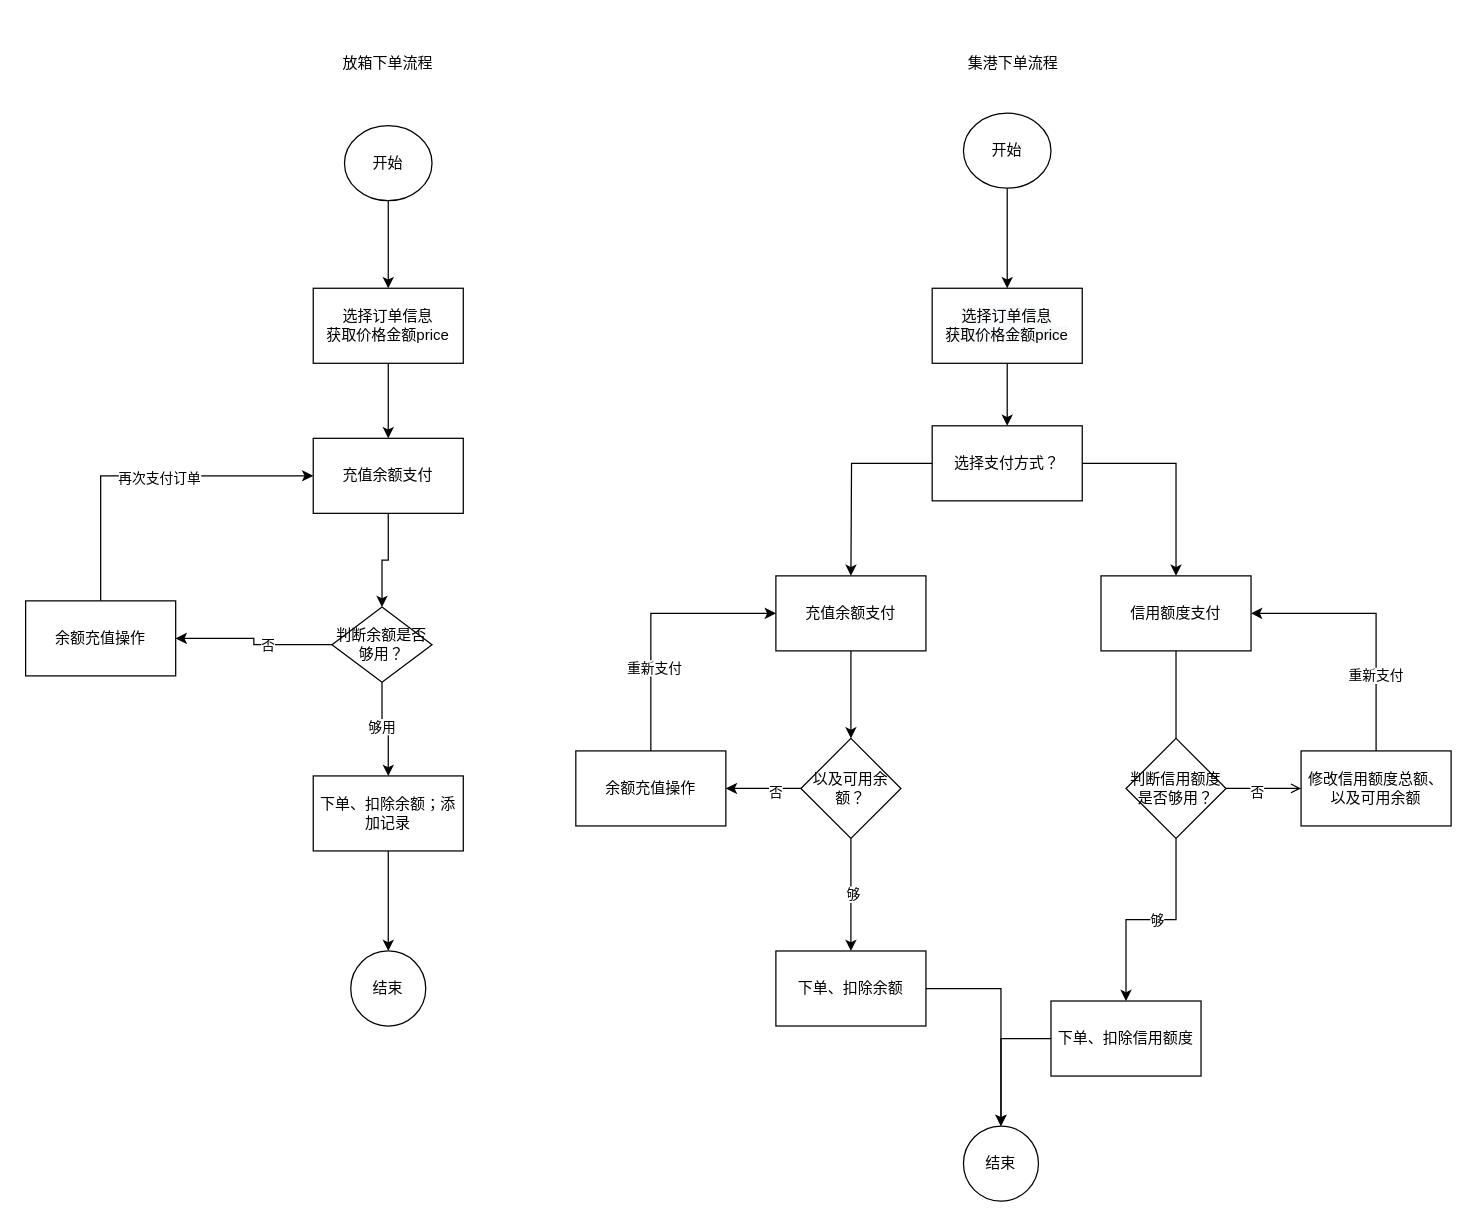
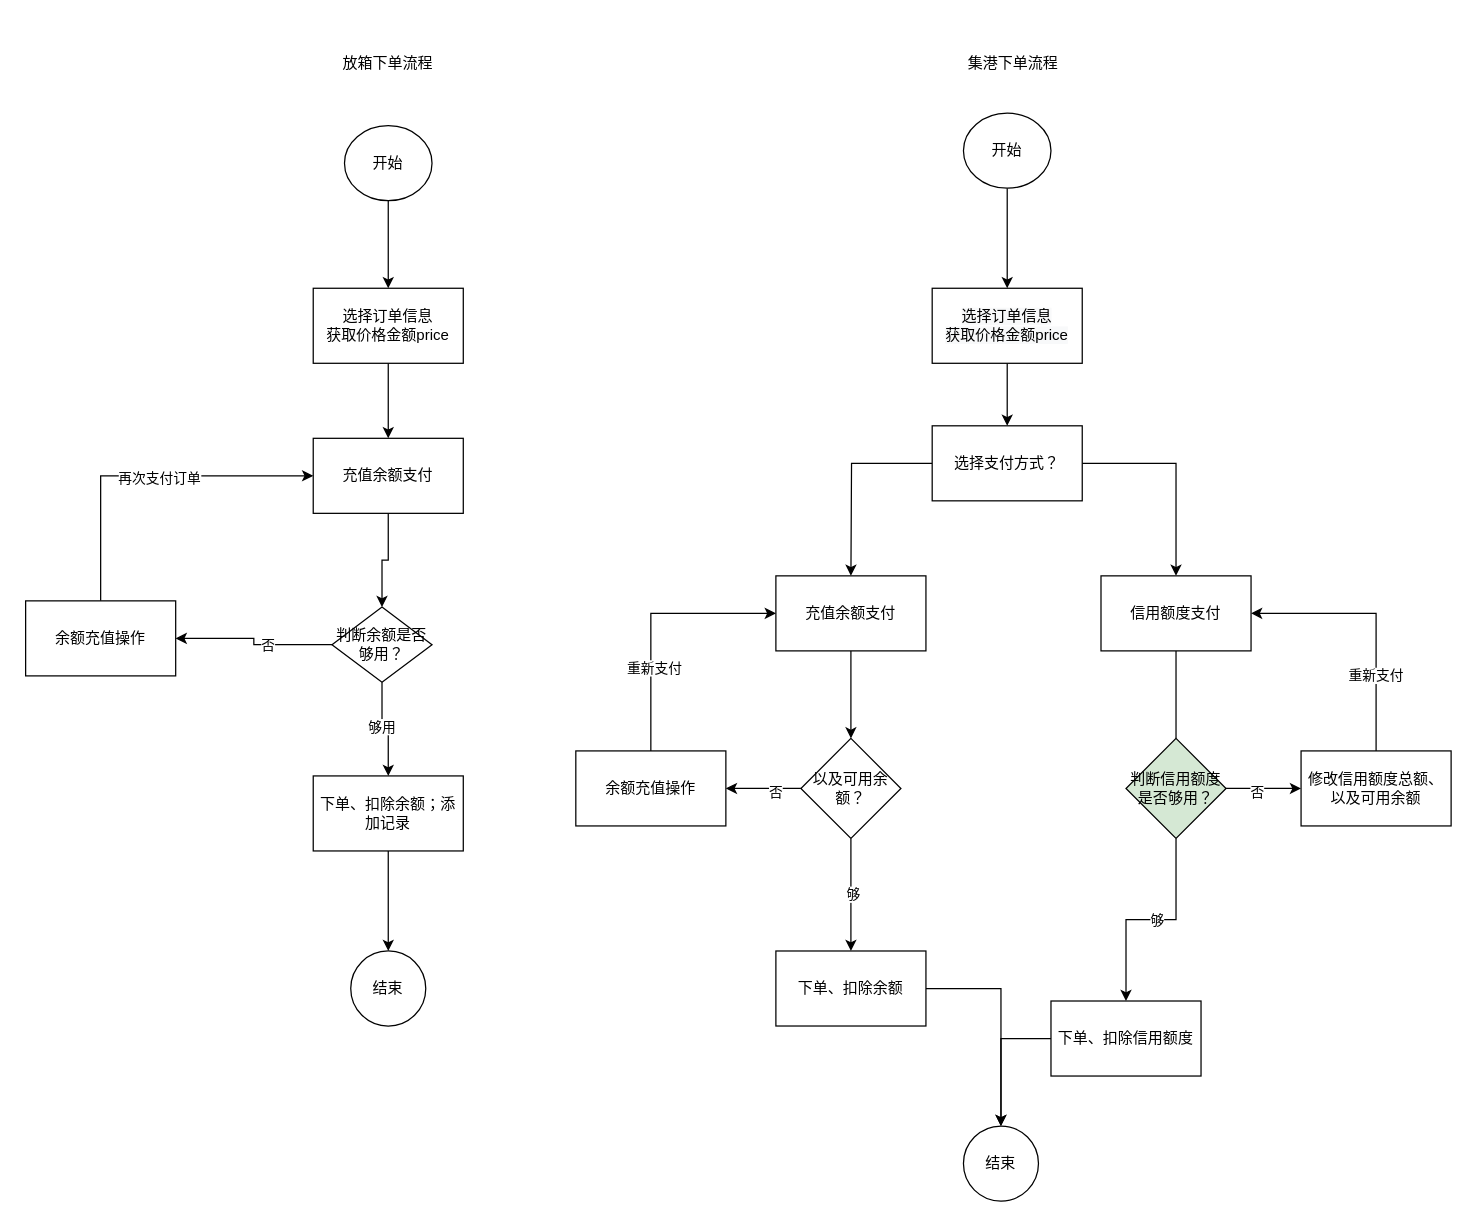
- <mxCell id="43" value="判断信用额度是否够用？" style="rhombus;whiteSpace=wrap;html=1;rounded=0;" vertex="1" parent="1"><mxGeometry x="900" y="590" width="80" height="80" as="geometry" /></mxCell>
+ <mxCell id="43" value="判断信用额度是否够用？" style="rhombus;whiteSpace=wrap;html=1;rounded=0;fillColor=#d5e8d4;" vertex="1" parent="1"><mxGeometry x="900" y="590" width="80" height="80" as="geometry" /></mxCell>
- <mxCell id="41" value="" style="edgeStyle=orthogonalEdgeStyle;rounded=0;orthogonalLoop=1;jettySize=auto;html=1;endArrow=open;" edge="1" parent="1" source="43" target="51"><mxGeometry relative="1" as="geometry" /></mxCell>
+ <mxCell id="41" value="" style="edgeStyle=orthogonalEdgeStyle;rounded=0;orthogonalLoop=1;jettySize=auto;html=1;" edge="1" parent="1" source="43" target="51"><mxGeometry relative="1" as="geometry" /></mxCell>
